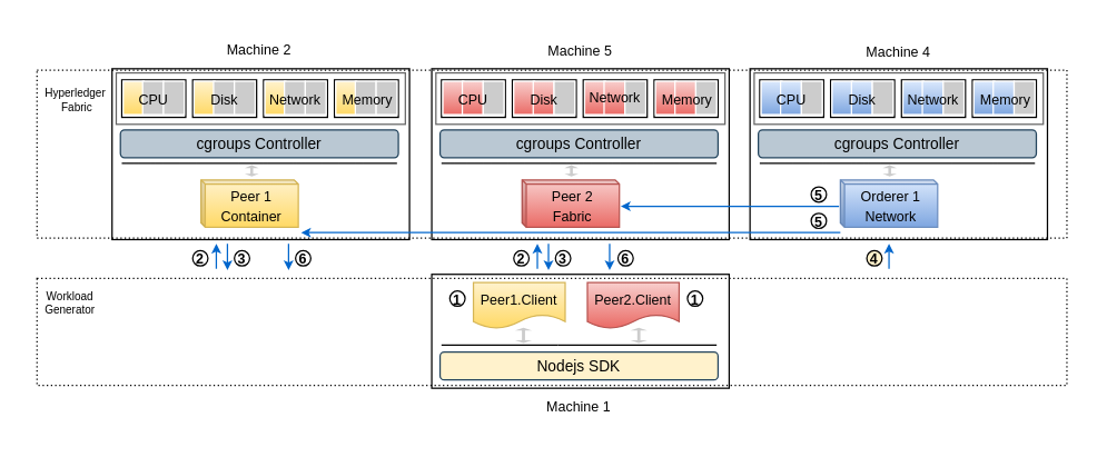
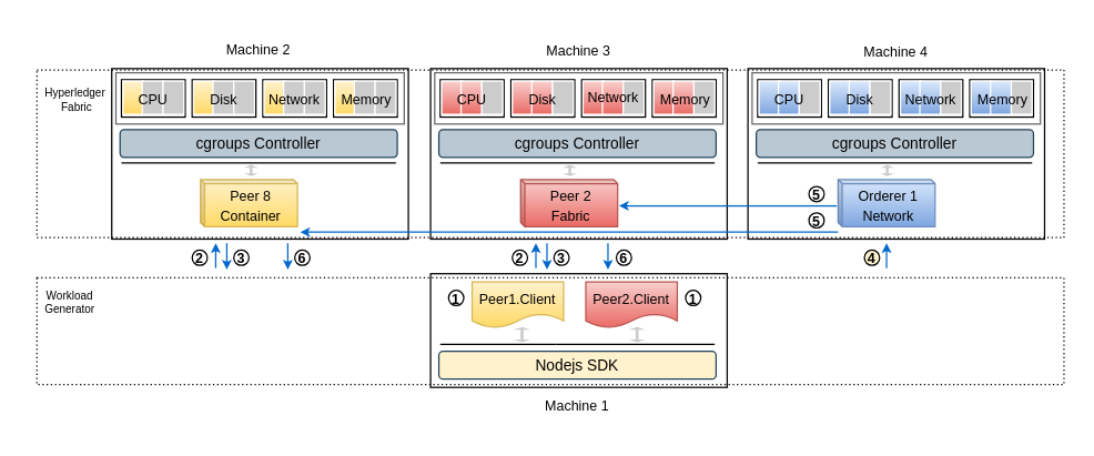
- <mxCell id="65" value="Machine 5" style="text;html=1;strokeColor=none;fillColor=none;align=center;verticalAlign=middle;whiteSpace=wrap;rounded=0;fontSize=10;" vertex="1" parent="1"><mxGeometry x="387" y="21" width="60" height="30" as="geometry" /></mxCell>
+ <mxCell id="65" value="Machine 3" style="text;html=1;strokeColor=none;fillColor=none;align=center;verticalAlign=middle;whiteSpace=wrap;rounded=0;fontSize=10;" vertex="1" parent="1"><mxGeometry x="387" y="21" width="60" height="30" as="geometry" /></mxCell>
- <mxCell id="29" value="&lt;font style=&quot;font-size: 10px;&quot;&gt;Peer 1&lt;br style=&quot;&quot;&gt;Container&lt;/font&gt;" style="shape=cube;whiteSpace=wrap;html=1;boundedLbl=1;backgroundOutline=1;darkOpacity=0.05;darkOpacity2=0.1;shadow=0;strokeColor=#d6b656;fillColor=#fff2cc;size=3;fontSize=11;gradientColor=#ffd966;" vertex="1" parent="1"><mxGeometry x="144" y="129" width="70" height="34" as="geometry" /></mxCell>
+ <mxCell id="29" value="&lt;font style=&quot;font-size: 10px;&quot;&gt;Peer 8&lt;br style=&quot;&quot;&gt;Container&lt;/font&gt;" style="shape=cube;whiteSpace=wrap;html=1;boundedLbl=1;backgroundOutline=1;darkOpacity=0.05;darkOpacity2=0.1;shadow=0;strokeColor=#d6b656;fillColor=#fff2cc;size=3;fontSize=11;gradientColor=#ffd966;" vertex="1" parent="1"><mxGeometry x="144" y="129" width="70" height="34" as="geometry" /></mxCell>
